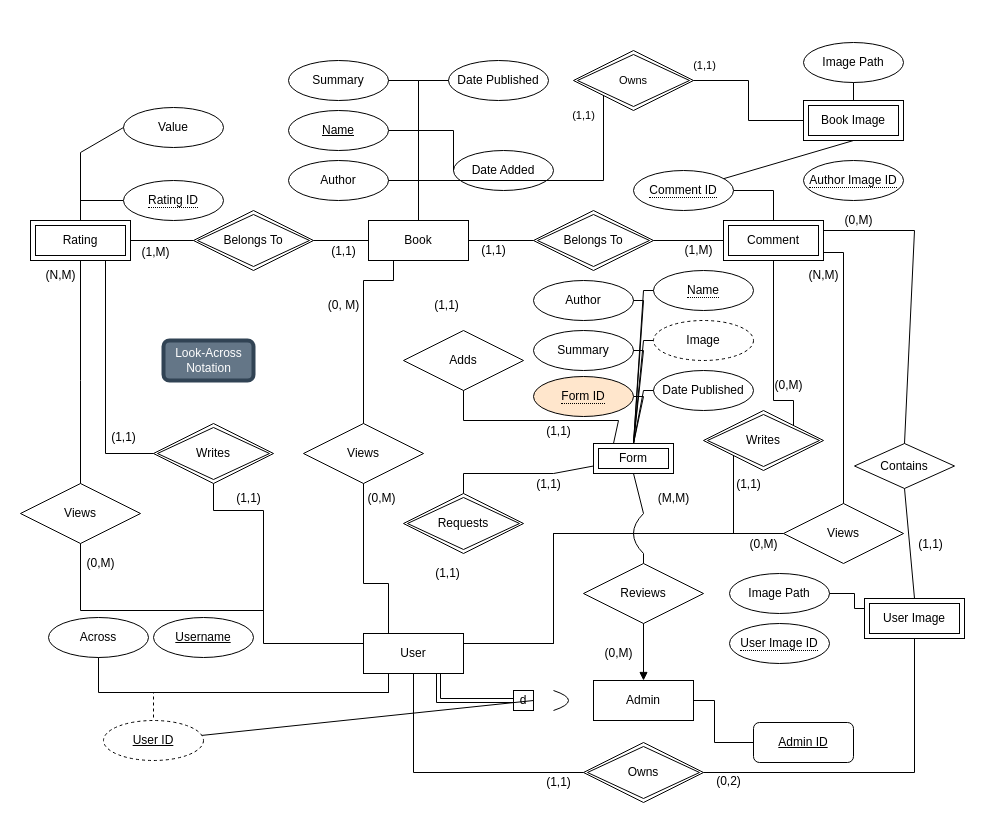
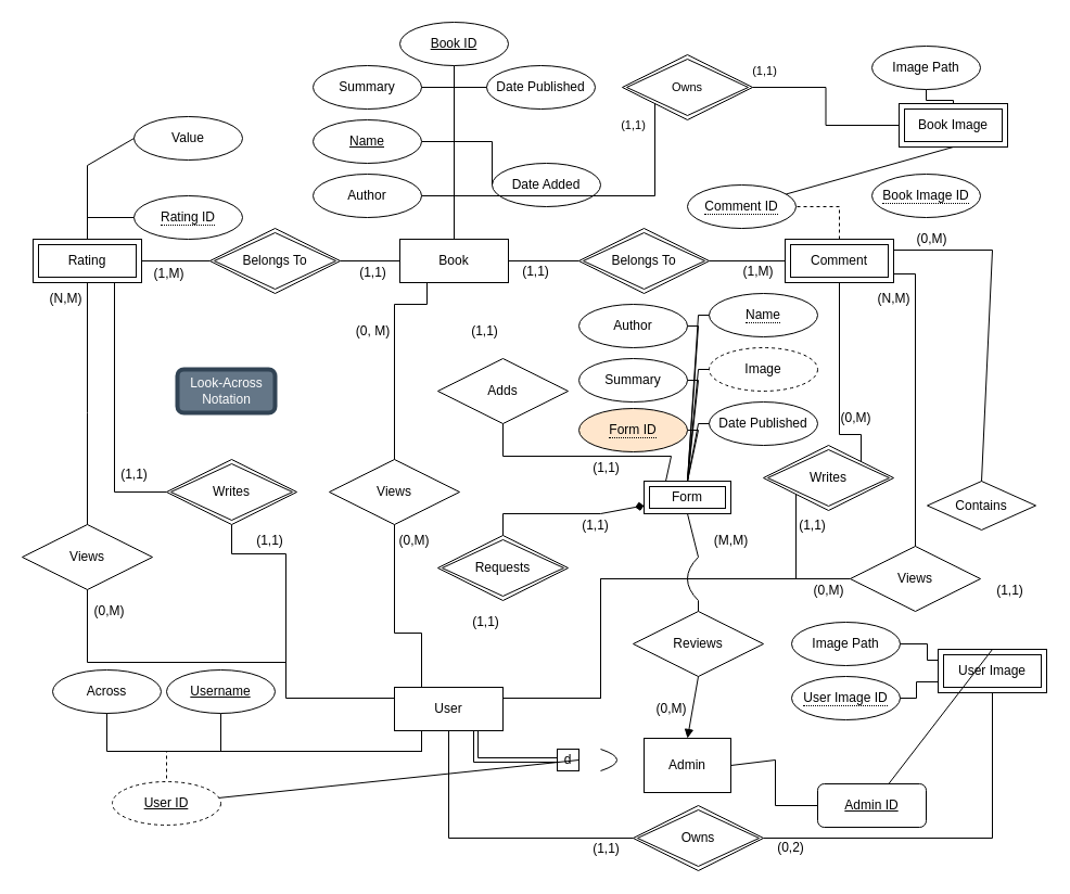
+ <mxCell id="92" value="&lt;div&gt;&lt;u&gt;Book ID&lt;/u&gt;&lt;/div&gt;" style="ellipse;whiteSpace=wrap;html=1;align=center;" parent="1" vertex="1"><mxGeometry x="368" y="20" width="100" height="40" as="geometry" /></mxCell>
+ <mxCell id="93" value="" style="endArrow=none;html=1;rounded=0;exitX=0.5;exitY=0;exitDx=0;exitDy=0;entryX=0.5;entryY=1;entryDx=0;entryDy=0;" parent="1" source="2" target="92" edge="1"><mxGeometry relative="1" as="geometry"><mxPoint x="428" y="230" as="sourcePoint" /><mxPoint x="398" y="90" as="targetPoint" /><Array as="points" /></mxGeometry></mxCell>
- <mxCell id="115" value="Book Image" style="shape=ext;margin=3;double=1;whiteSpace=wrap;html=1;align=center;" parent="1" vertex="1"><mxGeometry x="803" y="100" width="100" height="40" as="geometry" /></mxCell>
+ <mxCell id="115" value="Book Image" style="shape=ext;margin=3;double=1;whiteSpace=wrap;html=1;align=center;" parent="1" vertex="1"><mxGeometry x="828" y="95" width="100" height="40" as="geometry" /></mxCell>
- <mxCell id="124" value="&lt;span style=&quot;border-bottom: 1px dotted;&quot;&gt;Author Image ID&lt;/span&gt;" style="ellipse;whiteSpace=wrap;html=1;align=center;" vertex="1" parent="1"><mxGeometry x="803" y="160" width="100" height="40" as="geometry" /></mxCell>
+ <mxCell id="124" value="&lt;span style=&quot;border-bottom: 1px dotted;&quot;&gt;Book Image ID&lt;/span&gt;" style="ellipse;whiteSpace=wrap;html=1;align=center;" vertex="1" parent="1"><mxGeometry x="803" y="160" width="100" height="40" as="geometry" /></mxCell>
- <mxCell id="20" value="" style="endArrow=none;html=1;rounded=0;exitX=0.5;exitY=0;exitDx=0;exitDy=0;entryX=1;entryY=0.5;entryDx=0;entryDy=0;" parent="1" source="11" target="99" edge="1"><mxGeometry relative="1" as="geometry"><mxPoint x="774" y="225" as="sourcePoint" /><mxPoint x="744" y="172" as="targetPoint" /><Array as="points"><mxPoint x="773" y="190" /></Array></mxGeometry></mxCell>
+ <mxCell id="20" value="" style="endArrow=none;html=1;rounded=0;exitX=0.5;exitY=0;exitDx=0;exitDy=0;entryX=1;entryY=0.5;entryDx=0;entryDy=0;dashed=1;" parent="1" source="11" target="99" edge="1"><mxGeometry relative="1" as="geometry"><mxPoint x="774" y="225" as="sourcePoint" /><mxPoint x="744" y="172" as="targetPoint" /><Array as="points"><mxPoint x="773" y="190" /></Array></mxGeometry></mxCell>
- <mxCell id="34" value="" style="endArrow=none;html=1;rounded=0;exitX=0.5;exitY=0;exitDx=0;exitDy=0;entryX=0;entryY=0.75;entryDx=0;entryDy=0;" parent="1" source="31" target="30" edge="1"><mxGeometry relative="1" as="geometry"><mxPoint x="643" y="613" as="sourcePoint" /><mxPoint x="803" y="613" as="targetPoint" /><Array as="points"><mxPoint x="463" y="473" /><mxPoint x="553" y="473" /></Array></mxGeometry></mxCell>
+ <mxCell id="34" value="" style="endArrow=diamond;html=1;rounded=0;exitX=0.5;exitY=0;exitDx=0;exitDy=0;entryX=0;entryY=0.75;entryDx=0;entryDy=0;" parent="1" source="31" target="30" edge="1"><mxGeometry relative="1" as="geometry"><mxPoint x="643" y="613" as="sourcePoint" /><mxPoint x="803" y="613" as="targetPoint" /><Array as="points"><mxPoint x="463" y="473" /><mxPoint x="553" y="473" /></Array></mxGeometry></mxCell>
- <mxCell id="108" value="" style="endArrow=none;html=1;rounded=0;exitX=0.5;exitY=0;exitDx=0;exitDy=0;entryX=0.5;entryY=1;entryDx=0;entryDy=0;" parent="1" source="102" target="107" edge="1"><mxGeometry relative="1" as="geometry"><mxPoint x="964" y="532" as="sourcePoint" /><mxPoint x="1124" y="532" as="targetPoint" /></mxGeometry></mxCell>
+ <mxCell id="108" value="" style="endArrow=none;html=1;rounded=0;exitX=0.5;exitY=0;exitDx=0;exitDy=0;" parent="1" source="102" target="97" edge="1"><mxGeometry relative="1" as="geometry"><mxPoint x="964" y="532" as="sourcePoint" /><mxPoint x="1124" y="532" as="targetPoint" /></mxGeometry></mxCell>
+ <mxCell id="123" value="" style="endArrow=none;html=1;rounded=0;entryX=1;entryY=0.5;entryDx=0;entryDy=0;exitX=0;exitY=0.75;exitDx=0;exitDy=0;" edge="1" parent="1" source="102" target="122"><mxGeometry relative="1" as="geometry"><mxPoint x="879" y="637" as="sourcePoint" /><mxPoint x="844" y="622" as="targetPoint" /><Array as="points"><mxPoint x="844" y="628" /><mxPoint x="844" y="643" /></Array></mxGeometry></mxCell>
+ <mxCell id="55" value="" style="endArrow=none;html=1;rounded=0;exitX=0.5;exitY=1;exitDx=0;exitDy=0;entryX=0.25;entryY=1;entryDx=0;entryDy=0;" parent="1" source="56" target="38" edge="1"><mxGeometry relative="1" as="geometry"><mxPoint x="133" y="800" as="sourcePoint" /><mxPoint x="384" y="692" as="targetPoint" /><Array as="points"><mxPoint x="203" y="692" /><mxPoint x="388" y="692" /></Array></mxGeometry></mxCell>
- <mxCell id="66" value="Admin" style="whiteSpace=wrap;html=1;align=center;" parent="1" vertex="1"><mxGeometry x="593" y="680" width="100" height="40" as="geometry" /></mxCell>
+ <mxCell id="66" value="Admin" style="whiteSpace=wrap;html=1;align=center;" parent="1" vertex="1"><mxGeometry x="593" y="680" width="80" height="50" as="geometry" /></mxCell>
